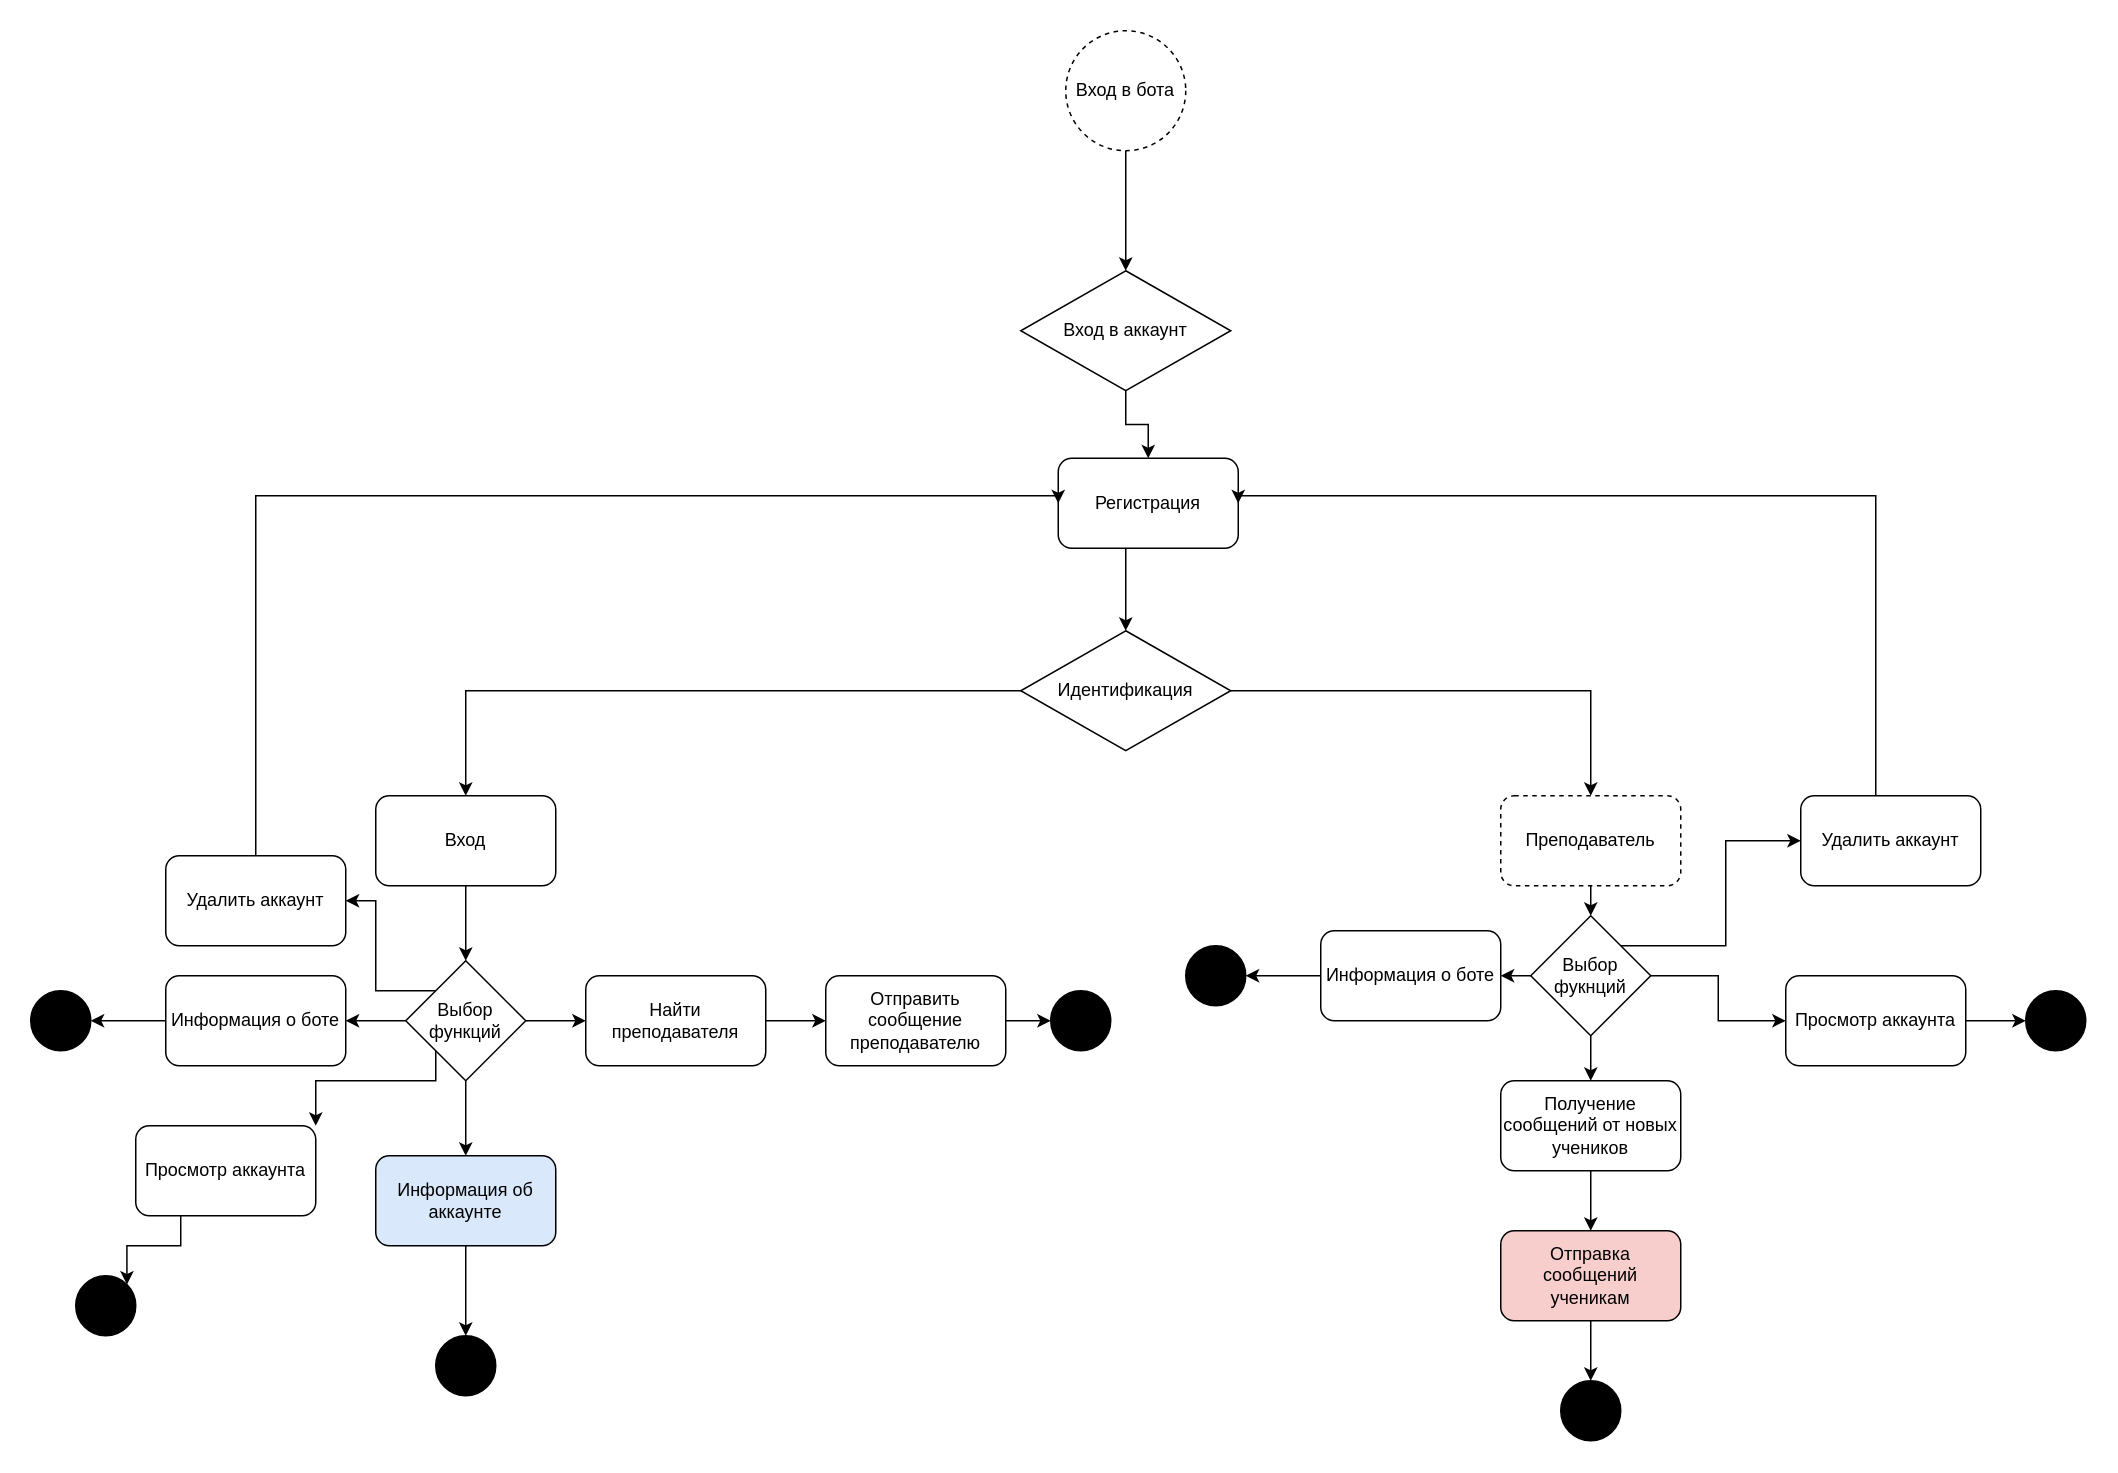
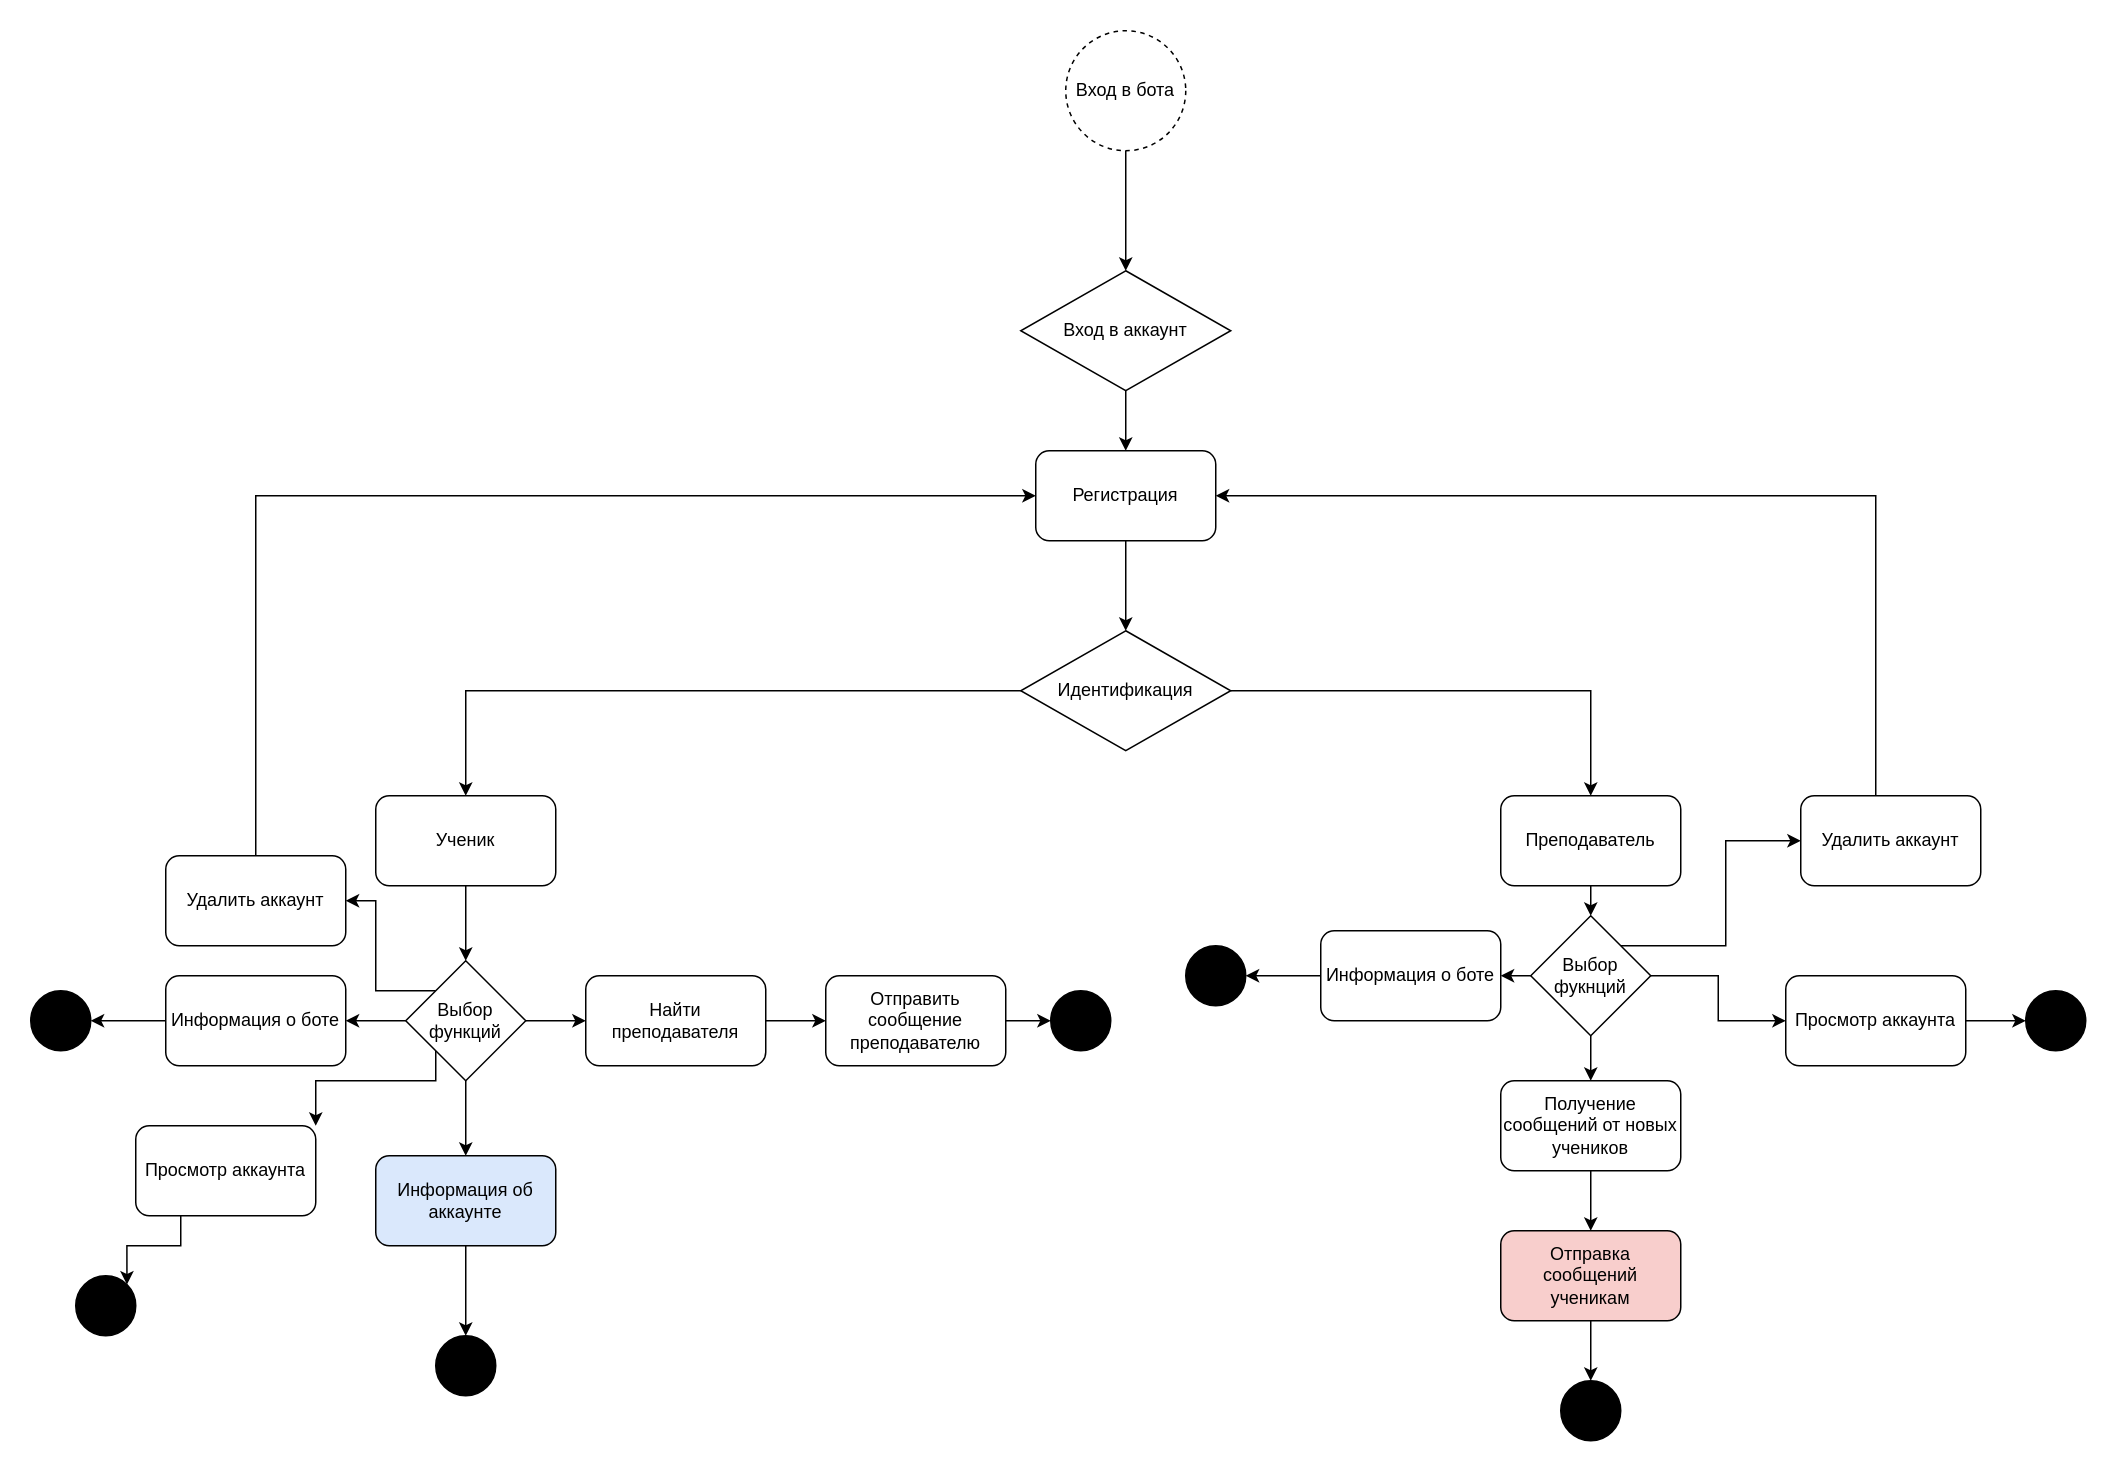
- <mxCell id="10" value="Регистрация" style="rounded=1;whiteSpace=wrap;html=1;" parent="1" vertex="1"><mxGeometry x="705" y="305" width="120" height="60" as="geometry" /></mxCell>
+ <mxCell id="10" value="Регистрация" style="rounded=1;whiteSpace=wrap;html=1;" parent="1" vertex="1"><mxGeometry x="690" y="300" width="120" height="60" as="geometry" /></mxCell>
- <mxCell id="22" value="Вход" style="rounded=1;whiteSpace=wrap;html=1;" parent="1" vertex="1"><mxGeometry x="250" y="530" width="120" height="60" as="geometry" /></mxCell>
+ <mxCell id="22" value="Ученик" style="rounded=1;whiteSpace=wrap;html=1;" parent="1" vertex="1"><mxGeometry x="250" y="530" width="120" height="60" as="geometry" /></mxCell>
- <mxCell id="12" value="Преподаватель" style="rounded=1;whiteSpace=wrap;html=1;dashed=1;" parent="1" vertex="1"><mxGeometry x="1000" y="530" width="120" height="60" as="geometry" /></mxCell>
+ <mxCell id="12" value="Преподаватель" style="rounded=1;whiteSpace=wrap;html=1;" parent="1" vertex="1"><mxGeometry x="1000" y="530" width="120" height="60" as="geometry" /></mxCell>
